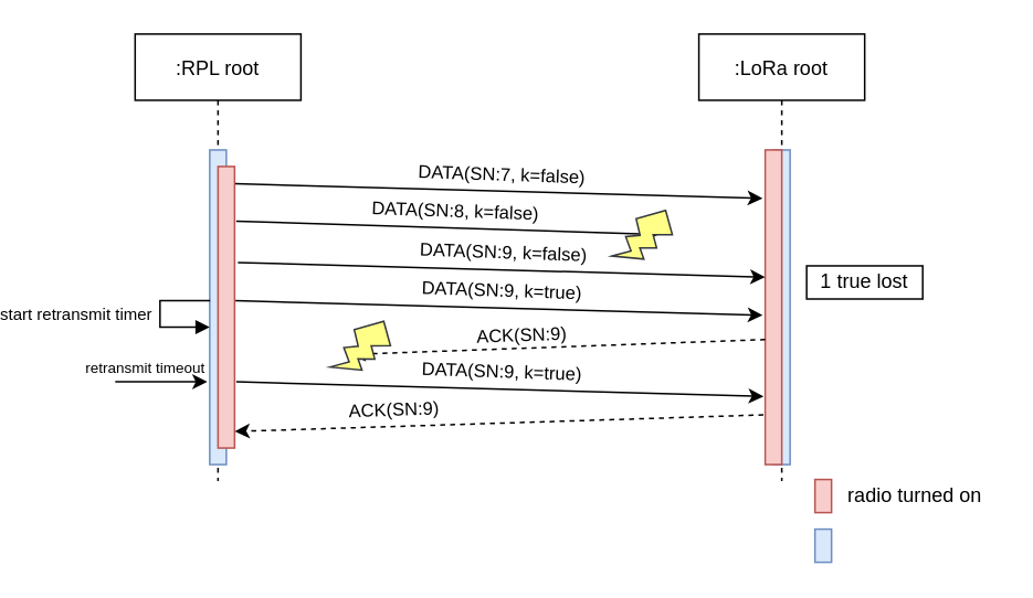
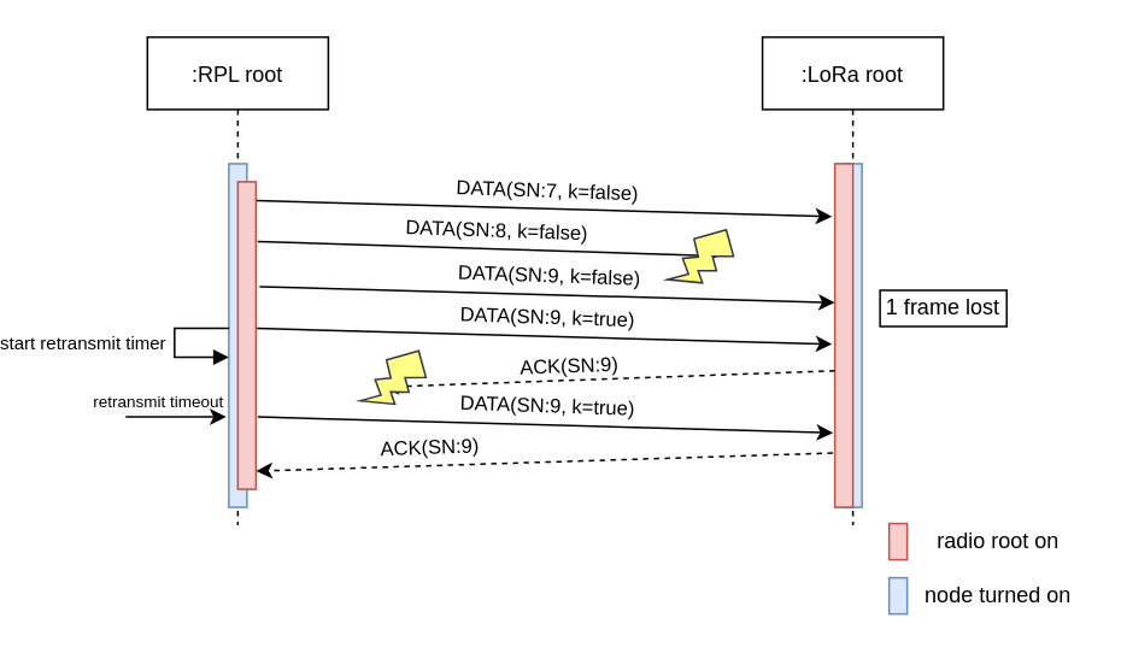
- <mxCell id="27" value="1 true lost" style="rounded=0;whiteSpace=wrap;html=1;" vertex="1" parent="1"><mxGeometry x="437" y="160" width="70" height="20" as="geometry" /></mxCell>
+ <mxCell id="27" value="1 frame lost" style="rounded=0;whiteSpace=wrap;html=1;" vertex="1" parent="1"><mxGeometry x="437" y="160" width="70" height="20" as="geometry" /></mxCell>
- <mxCell id="20" value="radio turned on" style="text;html=1;align=center;verticalAlign=middle;resizable=0;points=[];autosize=1;strokeColor=none;" vertex="1" parent="17"><mxGeometry x="10" width="100" height="20" as="geometry" /></mxCell>
+ <mxCell id="20" value="radio root on" style="text;html=1;align=center;verticalAlign=middle;resizable=0;points=[];autosize=1;strokeColor=none;" vertex="1" parent="17"><mxGeometry x="10" width="100" height="20" as="geometry" /></mxCell>
+ <mxCell id="21" value="node turned on" style="text;html=1;align=center;verticalAlign=middle;resizable=0;points=[];autosize=1;strokeColor=none;" vertex="1" parent="17"><mxGeometry x="10" y="30" width="100" height="20" as="geometry" /></mxCell>
